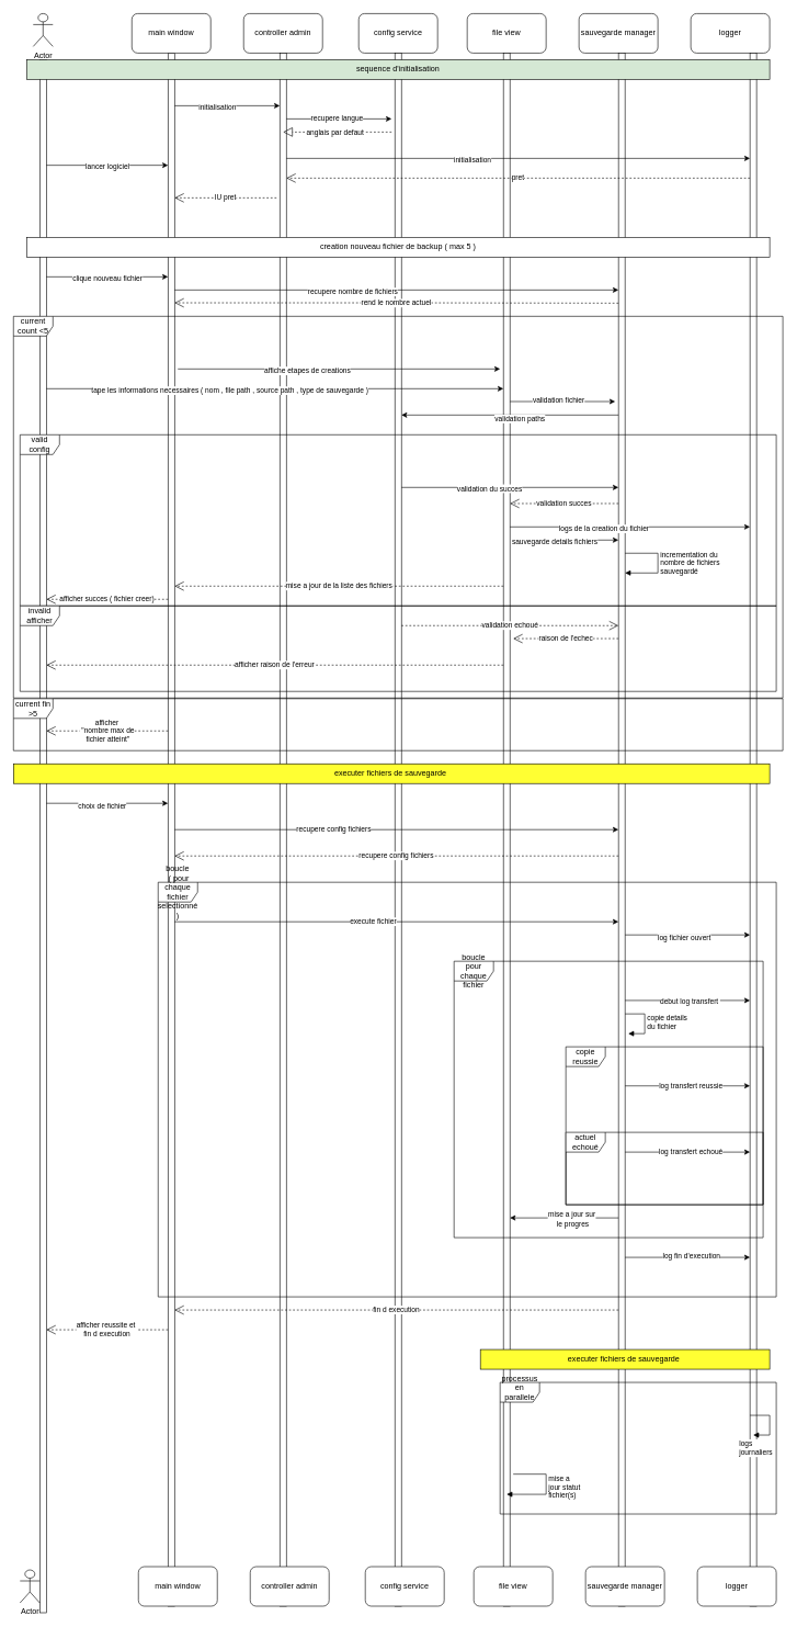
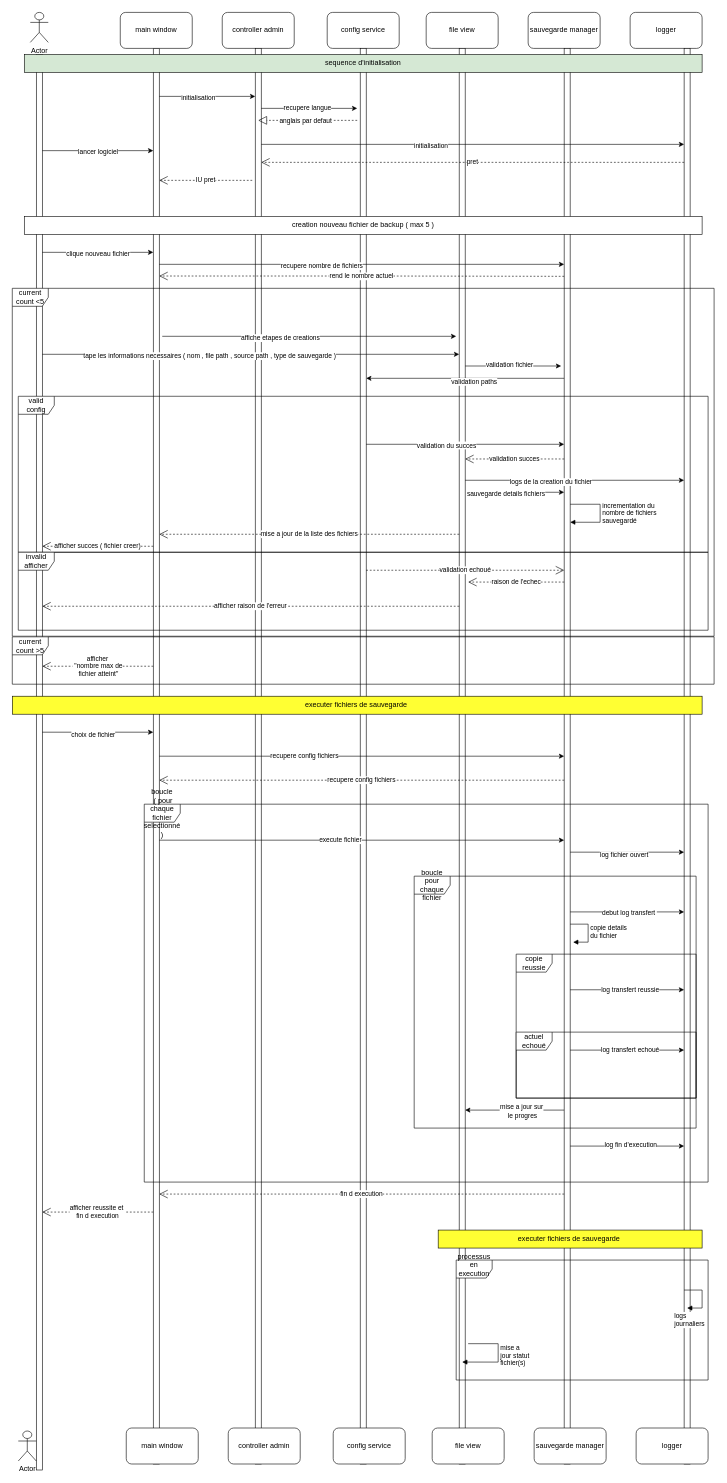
- <mxCell id="59" value="current fin &amp;gt;5" style="shape=umlFrame;whiteSpace=wrap;html=1;pointerEvents=0;" vertex="1" parent="1"><mxGeometry y="1061" width="1170" height="79" as="geometry" x="20" /></mxCell>
+ <mxCell id="59" value="current count &amp;gt;5" style="shape=umlFrame;whiteSpace=wrap;html=1;pointerEvents=0;" vertex="1" parent="1"><mxGeometry y="1061" width="1170" height="79" as="geometry" x="20" /></mxCell>
- <mxCell id="89" value="processus en parallele&lt;div&gt;&lt;br&gt;&lt;/div&gt;" style="shape=umlFrame;whiteSpace=wrap;html=1;pointerEvents=0;" vertex="1" parent="1"><mxGeometry x="760" y="2100" width="420" height="200" as="geometry" /></mxCell>
+ <mxCell id="89" value="processus en execution&lt;div&gt;&lt;br&gt;&lt;/div&gt;" style="shape=umlFrame;whiteSpace=wrap;html=1;pointerEvents=0;" vertex="1" parent="1"><mxGeometry x="760" y="2100" width="420" height="200" as="geometry" /></mxCell>
